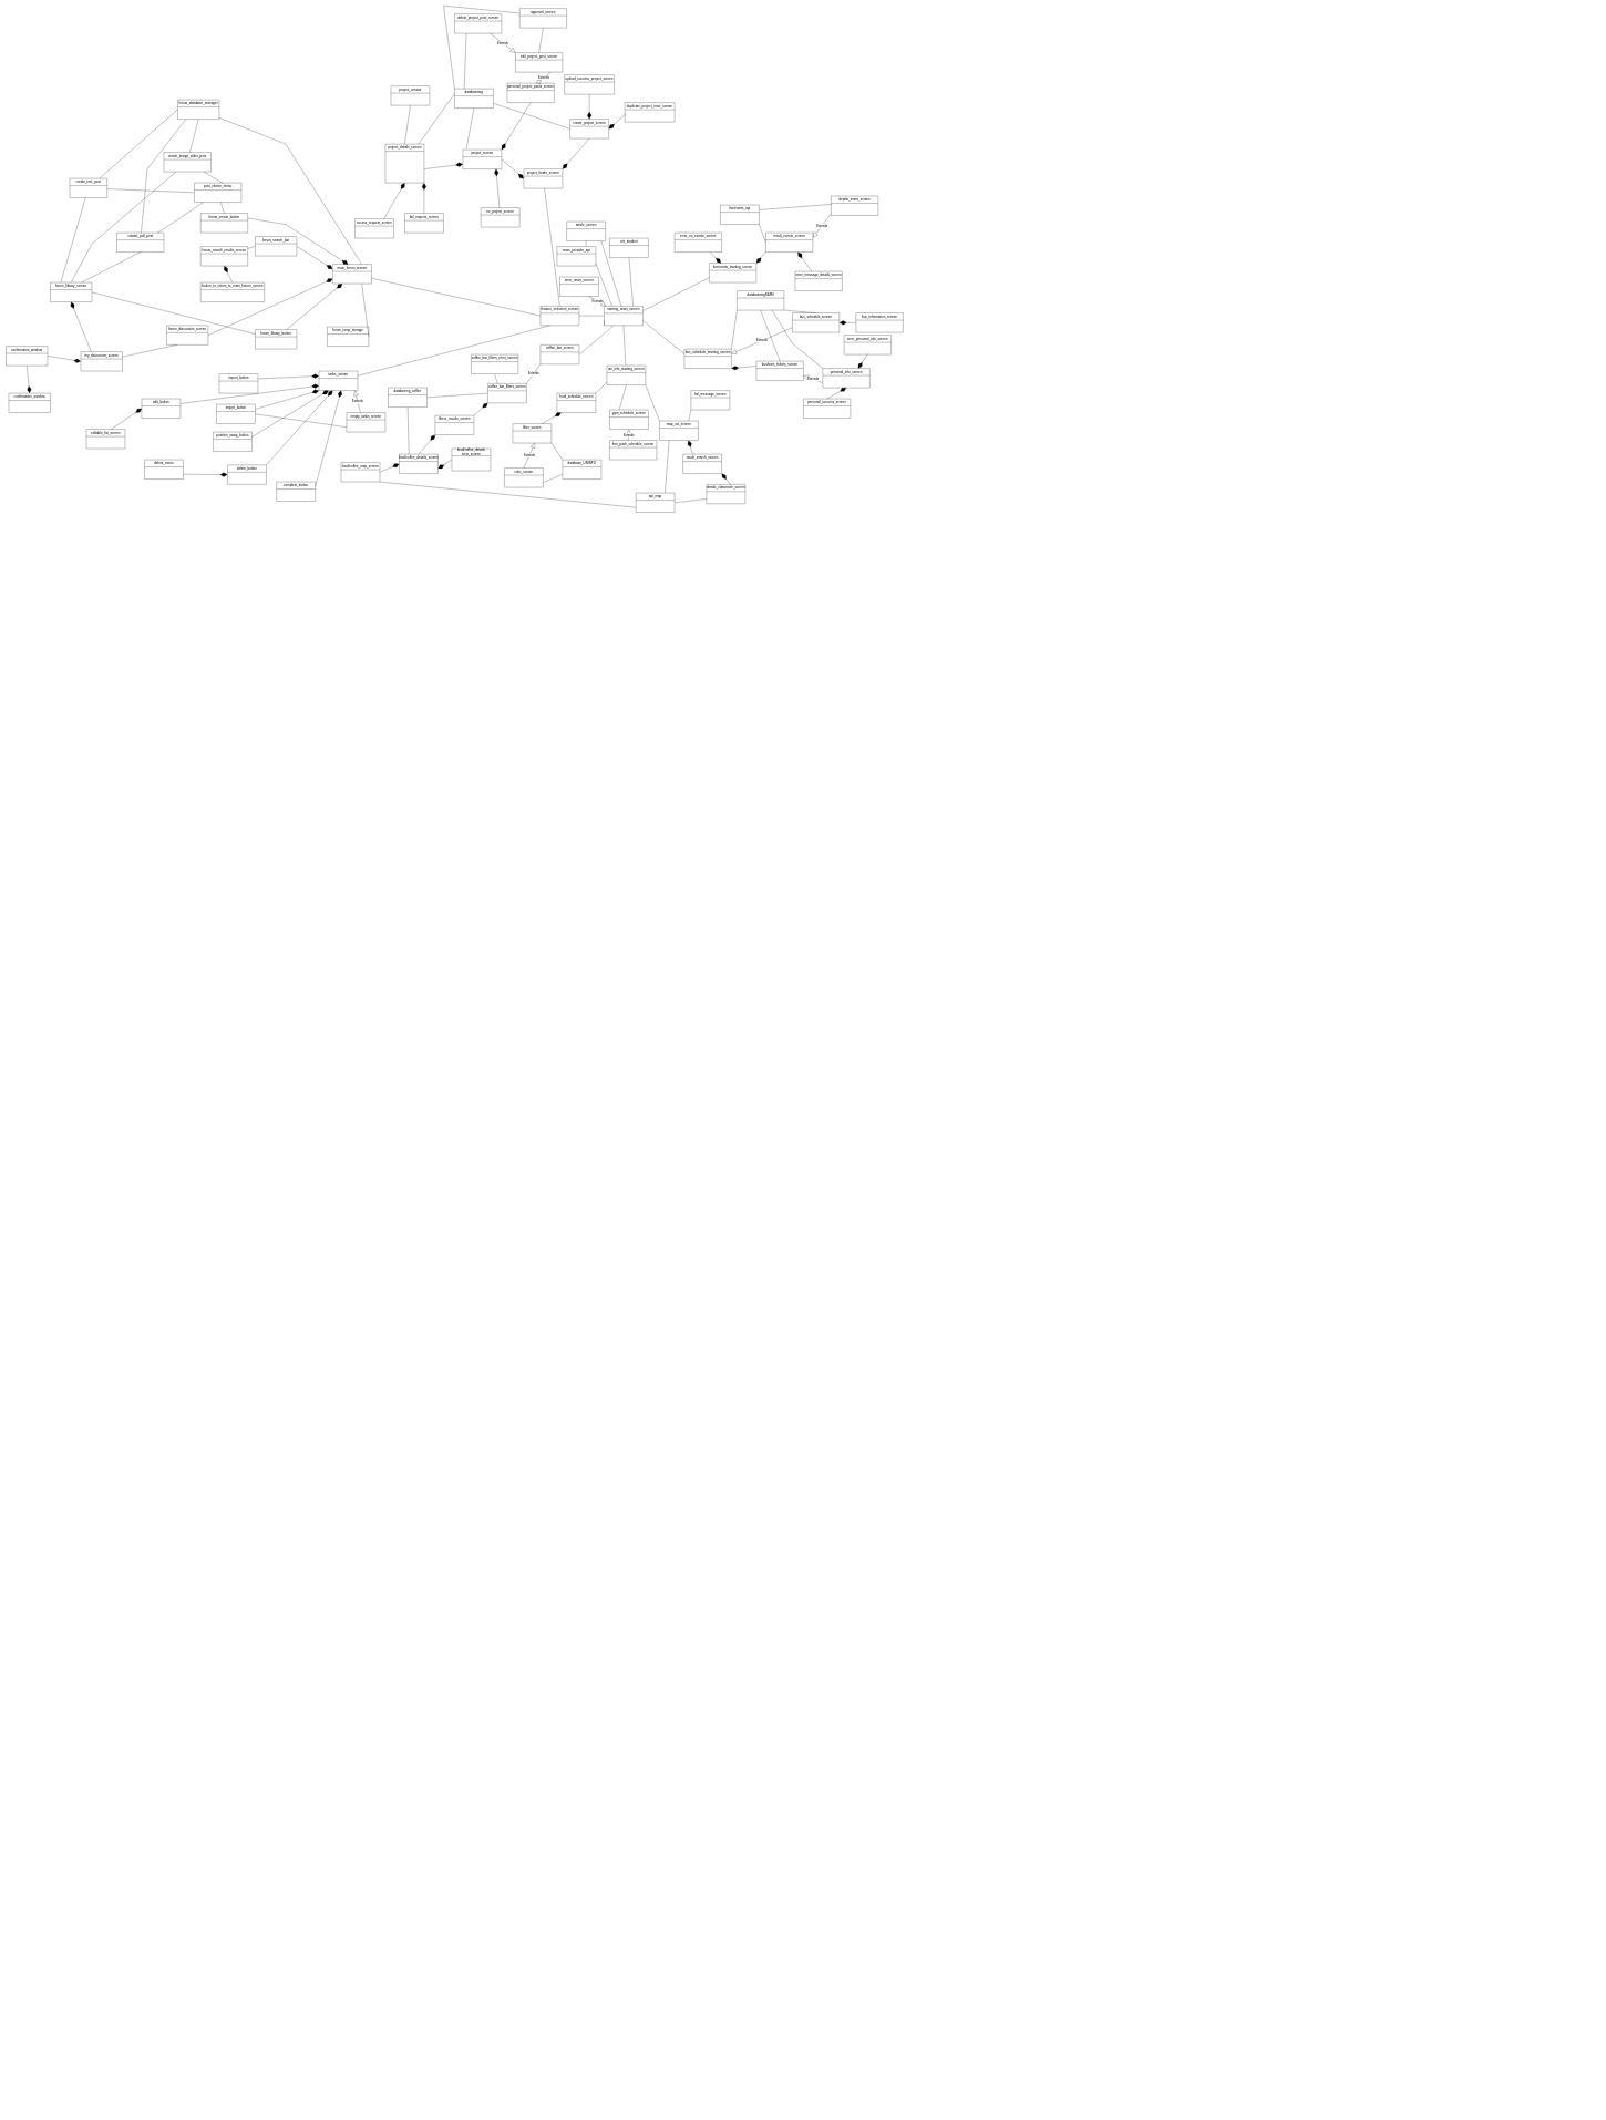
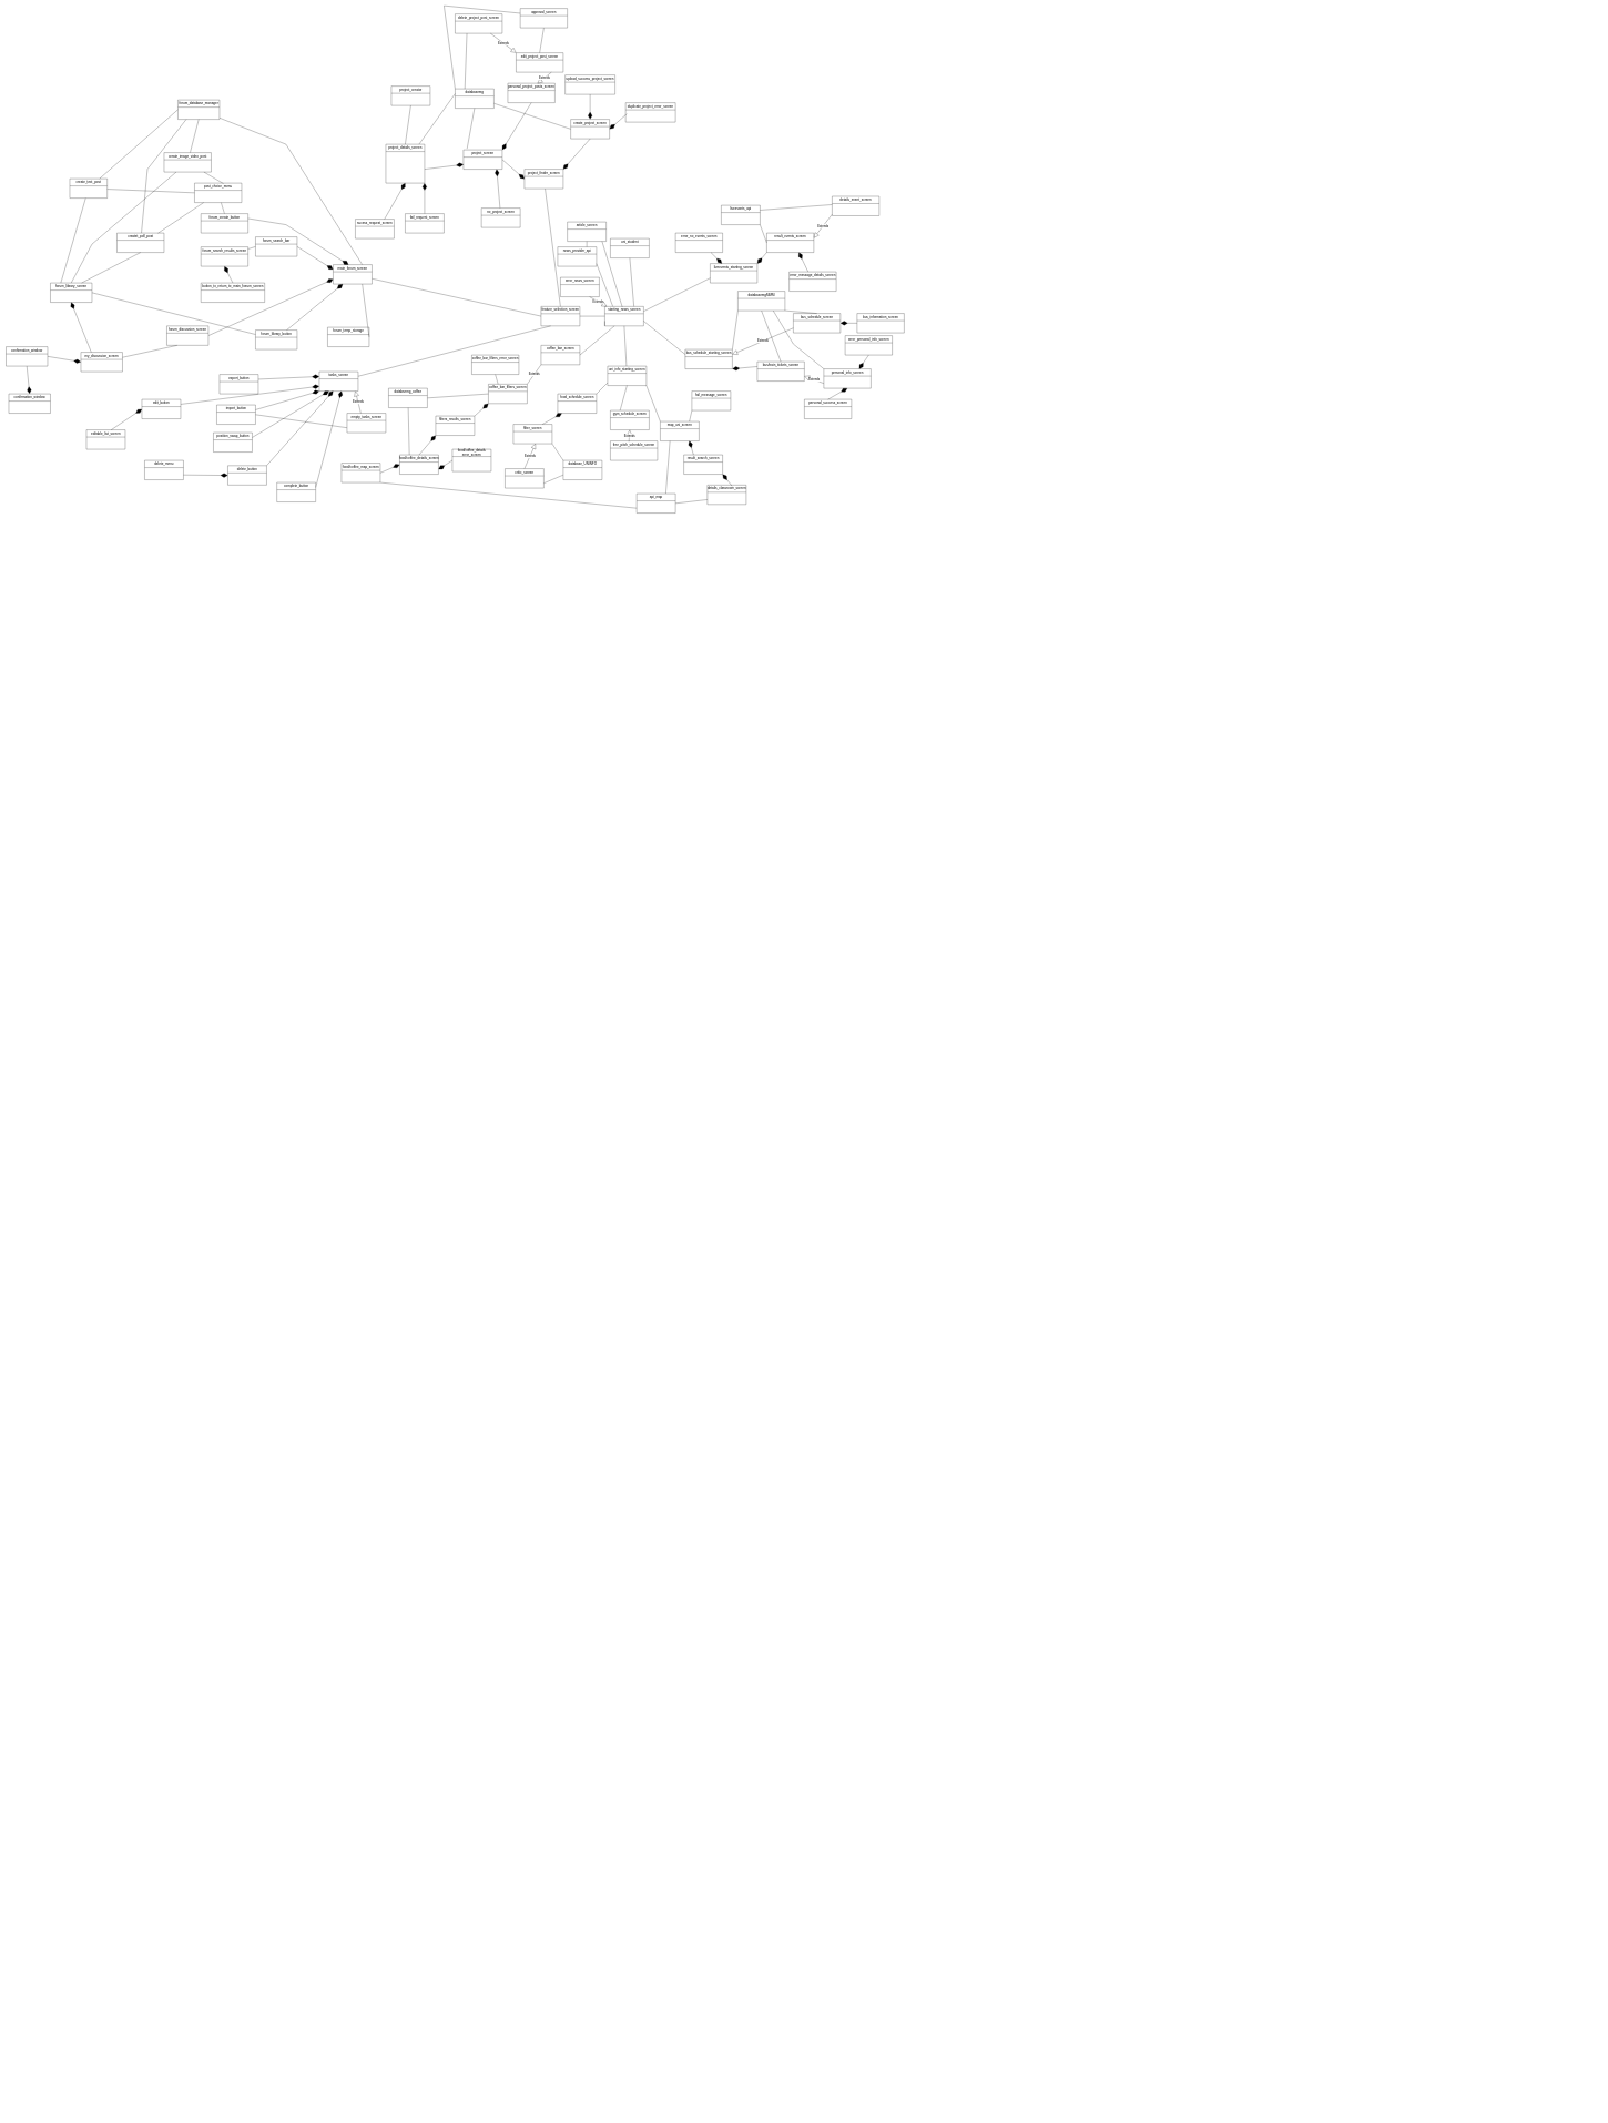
- <mxCell id="157" value="Extends" style="endArrow=diamond;endSize=16;endFill=0;html=1;rounded=0;strokeColor=default;align=center;verticalAlign=middle;fontFamily=Helvetica;fontSize=11;fontColor=default;labelBackgroundColor=default;edgeStyle=none;entryX=0.629;entryY=0.014;entryDx=0;entryDy=0;exitX=0.75;exitY=1;exitDx=0;exitDy=0;entryPerimeter=0;" parent="1" source="156" target="154" edge="1"><mxGeometry width="160" relative="1" as="geometry"><mxPoint x="1640" y="790" as="sourcePoint" /><mxPoint x="1800" y="790" as="targetPoint" /></mxGeometry></mxCell>
+ <mxCell id="157" value="Extends" style="endArrow=block;endSize=16;endFill=0;html=1;rounded=0;strokeColor=default;align=center;verticalAlign=middle;fontFamily=Helvetica;fontSize=11;fontColor=default;labelBackgroundColor=default;edgeStyle=none;entryX=0.629;entryY=0.014;entryDx=0;entryDy=0;exitX=0.75;exitY=1;exitDx=0;exitDy=0;entryPerimeter=0;" parent="1" source="156" target="154" edge="1"><mxGeometry width="160" relative="1" as="geometry"><mxPoint x="1640" y="790" as="sourcePoint" /><mxPoint x="1800" y="790" as="targetPoint" /></mxGeometry></mxCell>
- <mxCell id="127" value="error_message_details_screen" style="swimlane;fontStyle=0;childLayout=stackLayout;horizontal=1;startSize=26;fillColor=none;horizontalStack=0;resizeParent=1;resizeParentMax=0;resizeLast=0;collapsible=1;marginBottom=0;whiteSpace=wrap;html=1;" parent="1" vertex="1"><mxGeometry x="2870" y="980" width="170" height="70" as="geometry" /></mxCell>
+ <mxCell id="127" value="error_message_details_screen" style="swimlane;fontStyle=0;childLayout=stackLayout;horizontal=1;startSize=26;fillColor=none;horizontalStack=0;resizeParent=1;resizeParentMax=0;resizeLast=0;collapsible=1;marginBottom=0;whiteSpace=wrap;html=1;" parent="1" vertex="1"><mxGeometry x="2845" y="980" width="170" height="70" as="geometry" /></mxCell>
